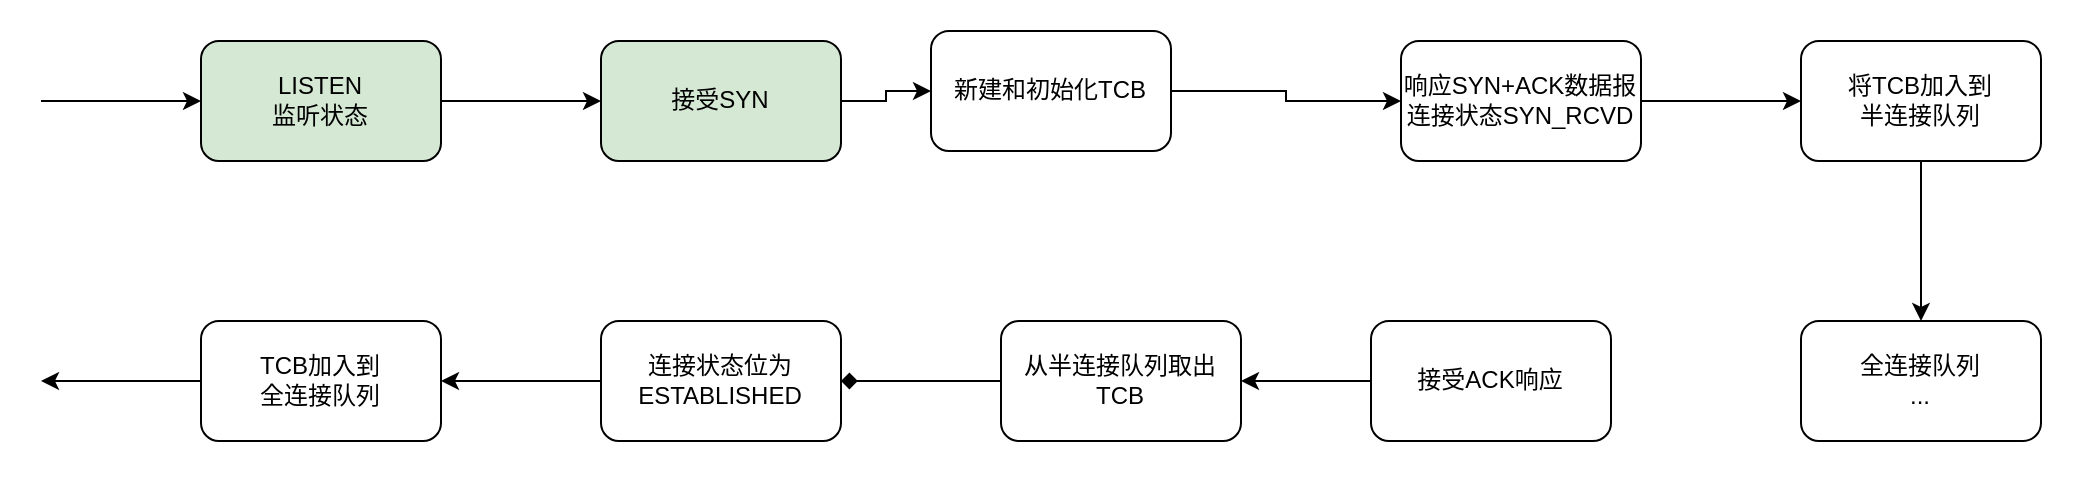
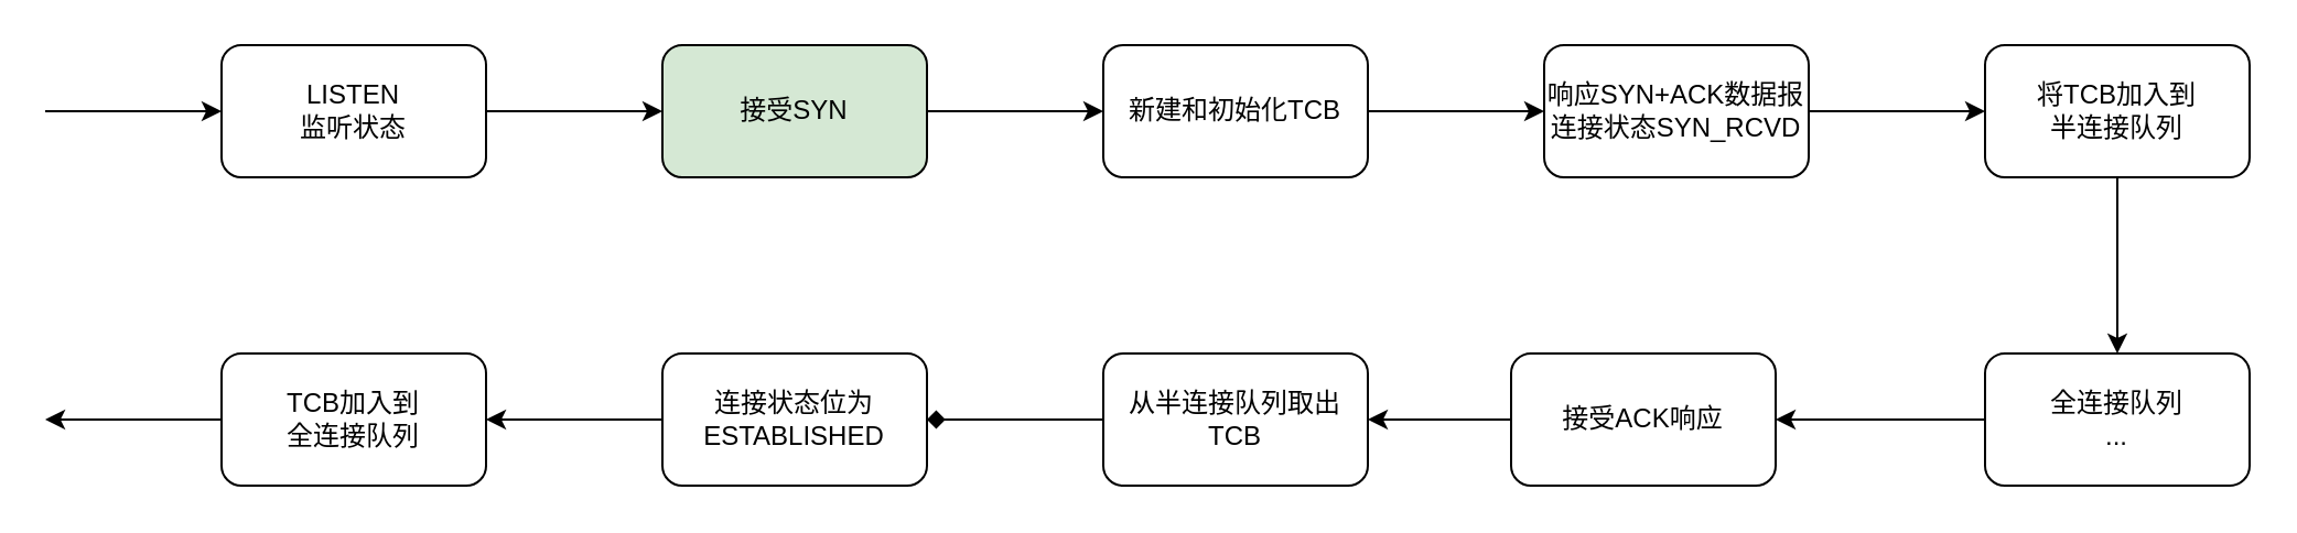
- <mxCell id="8" value="&lt;font style=&quot;vertical-align: inherit;&quot; class=&quot;notranslate fyzs-translate-target fyzs-translate-target-wrapper&quot;&gt;&lt;font style=&quot;vertical-align: inherit;&quot; class=&quot;notranslate fyzs-translate-target fyzs-translate-target-box&quot;&gt;&lt;font style=&quot;vertical-align: inherit;&quot; title=&quot;x&quot; class=&quot;notranslate fyzs-translate-target fyzs-translate-target-text&quot;&gt;新建和初始化TCB&lt;/font&gt;&lt;/font&gt;&lt;/font&gt;" style="whiteSpace=wrap;html=1;rounded=1;fontSize=12;" vertex="1" parent="1"><mxGeometry x="465" y="15" width="120" height="60" as="geometry" /></mxCell>
+ <mxCell id="8" value="&lt;font style=&quot;vertical-align: inherit;&quot; class=&quot;notranslate fyzs-translate-target fyzs-translate-target-wrapper&quot;&gt;&lt;font style=&quot;vertical-align: inherit;&quot; class=&quot;notranslate fyzs-translate-target fyzs-translate-target-box&quot;&gt;&lt;font style=&quot;vertical-align: inherit;&quot; title=&quot;x&quot; class=&quot;notranslate fyzs-translate-target fyzs-translate-target-text&quot;&gt;新建和初始化TCB&lt;/font&gt;&lt;/font&gt;&lt;/font&gt;" style="whiteSpace=wrap;html=1;rounded=1;fontSize=12;" vertex="1" parent="1"><mxGeometry x="500" y="20" width="120" height="60" as="geometry" /></mxCell>
- <mxCell id="4" value="&lt;font style=&quot;vertical-align: inherit;&quot; class=&quot;notranslate fyzs-translate-target fyzs-translate-target-wrapper&quot;&gt;&lt;font style=&quot;vertical-align: inherit;&quot; class=&quot;notranslate fyzs-translate-target fyzs-translate-target-box&quot;&gt;&lt;font style=&quot;vertical-align: inherit;&quot; title=&quot;L&quot; class=&quot;notranslate fyzs-translate-target fyzs-translate-target-text&quot;&gt;LISTEN&lt;/font&gt;&lt;/font&gt;&lt;/font&gt;&lt;div&gt;&lt;font style=&quot;vertical-align: inherit;&quot; class=&quot;notranslate fyzs-translate-target fyzs-translate-target-wrapper&quot;&gt;&lt;font style=&quot;vertical-align: inherit;&quot; class=&quot;notranslate fyzs-translate-target fyzs-translate-target-box&quot;&gt;&lt;font style=&quot;vertical-align: inherit;&quot; title=&quot;L&quot; class=&quot;notranslate fyzs-translate-target fyzs-translate-target-text&quot;&gt;监听状态&lt;/font&gt;&lt;/font&gt;&lt;/font&gt;&lt;/div&gt;" style="rounded=1;whiteSpace=wrap;html=1;fontSize=12;fillColor=#d5e8d4;" vertex="1" parent="1"><mxGeometry x="100" y="20" width="120" height="60" as="geometry" /></mxCell>
+ <mxCell id="4" value="&lt;font style=&quot;vertical-align: inherit;&quot; class=&quot;notranslate fyzs-translate-target fyzs-translate-target-wrapper&quot;&gt;&lt;font style=&quot;vertical-align: inherit;&quot; class=&quot;notranslate fyzs-translate-target fyzs-translate-target-box&quot;&gt;&lt;font style=&quot;vertical-align: inherit;&quot; title=&quot;L&quot; class=&quot;notranslate fyzs-translate-target fyzs-translate-target-text&quot;&gt;LISTEN&lt;/font&gt;&lt;/font&gt;&lt;/font&gt;&lt;div&gt;&lt;font style=&quot;vertical-align: inherit;&quot; class=&quot;notranslate fyzs-translate-target fyzs-translate-target-wrapper&quot;&gt;&lt;font style=&quot;vertical-align: inherit;&quot; class=&quot;notranslate fyzs-translate-target fyzs-translate-target-box&quot;&gt;&lt;font style=&quot;vertical-align: inherit;&quot; title=&quot;L&quot; class=&quot;notranslate fyzs-translate-target fyzs-translate-target-text&quot;&gt;监听状态&lt;/font&gt;&lt;/font&gt;&lt;/font&gt;&lt;/div&gt;" style="rounded=1;whiteSpace=wrap;html=1;fontSize=12;" vertex="1" parent="1"><mxGeometry x="100" y="20" width="120" height="60" as="geometry" /></mxCell>
+ <mxCell id="13" value="" style="edgeStyle=orthogonalEdgeStyle;rounded=0;orthogonalLoop=1;jettySize=auto;html=1;fontSize=12;" edge="1" parent="1" source="14" target="16"><mxGeometry relative="1" as="geometry" /></mxCell>
